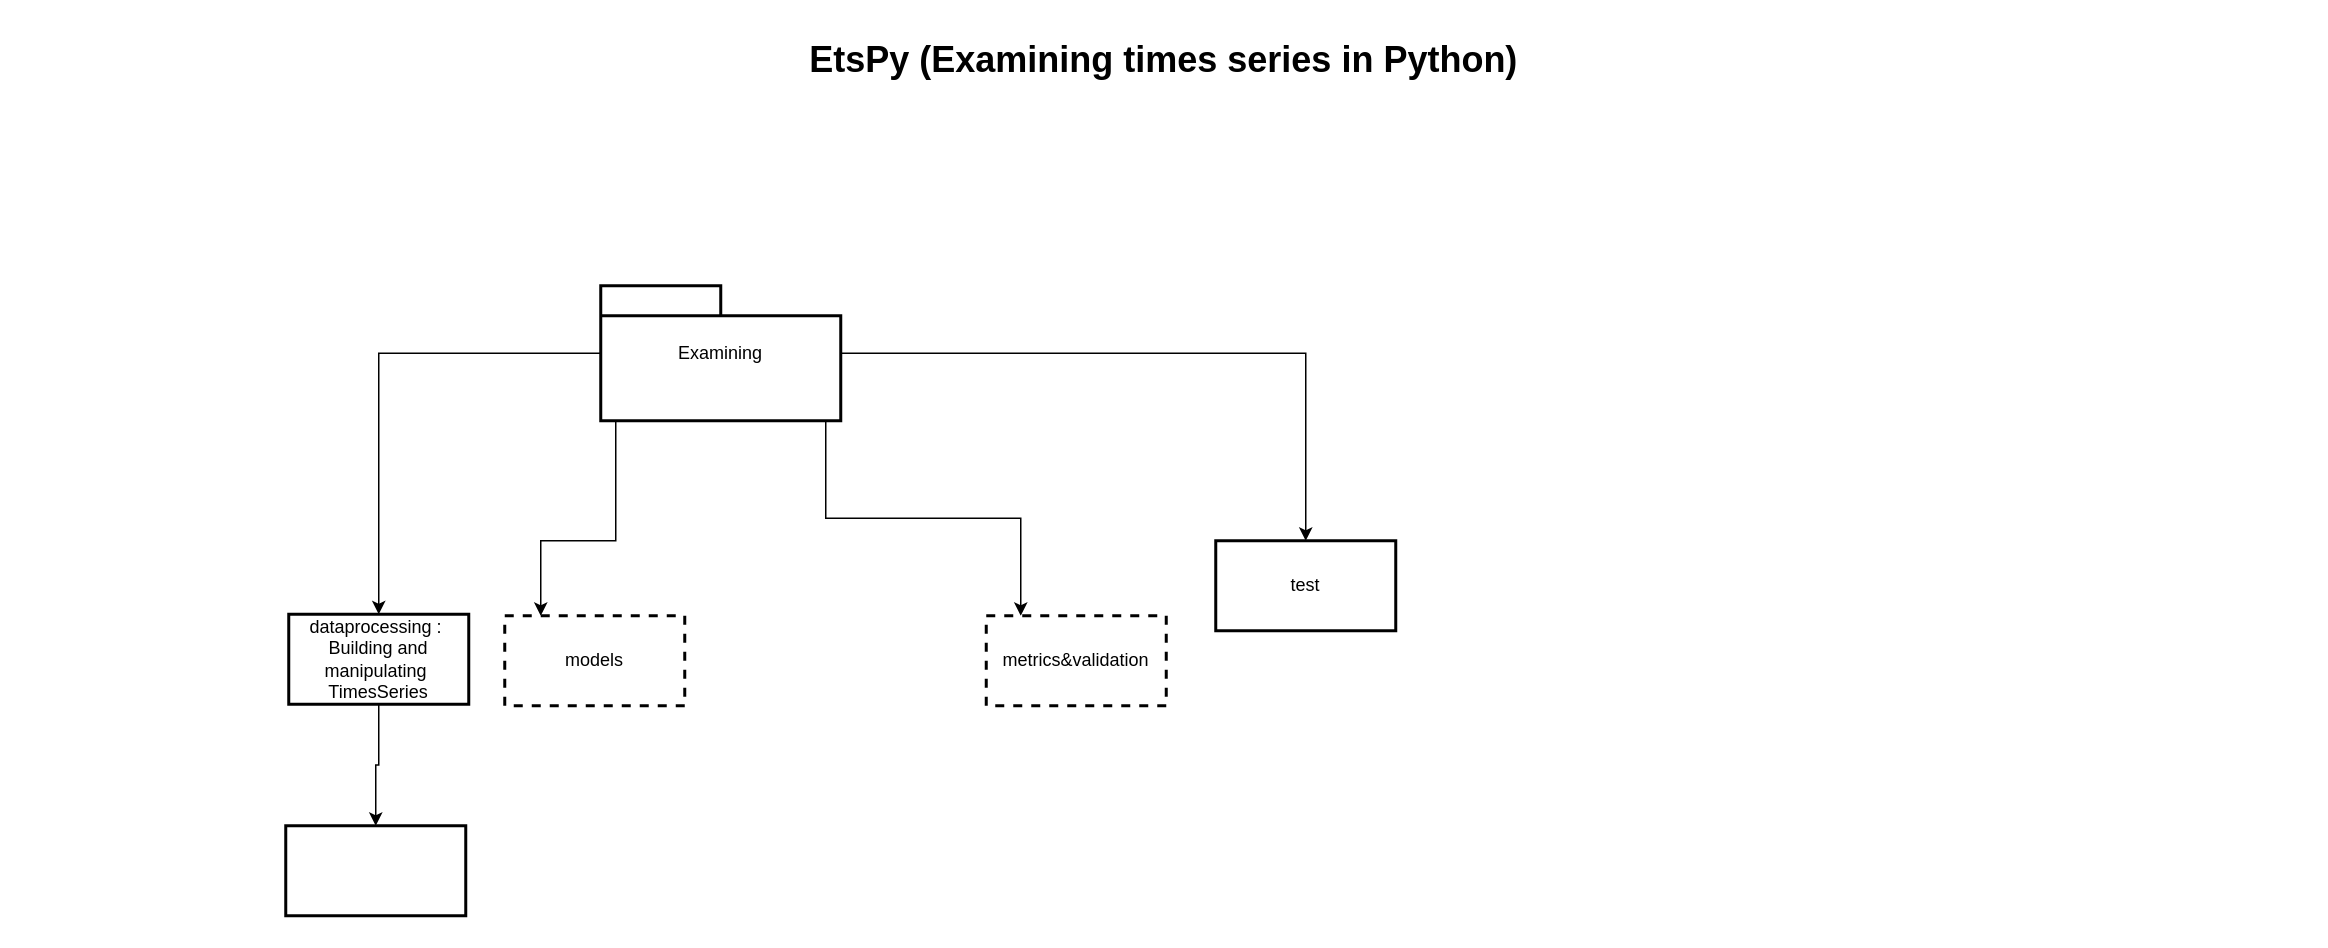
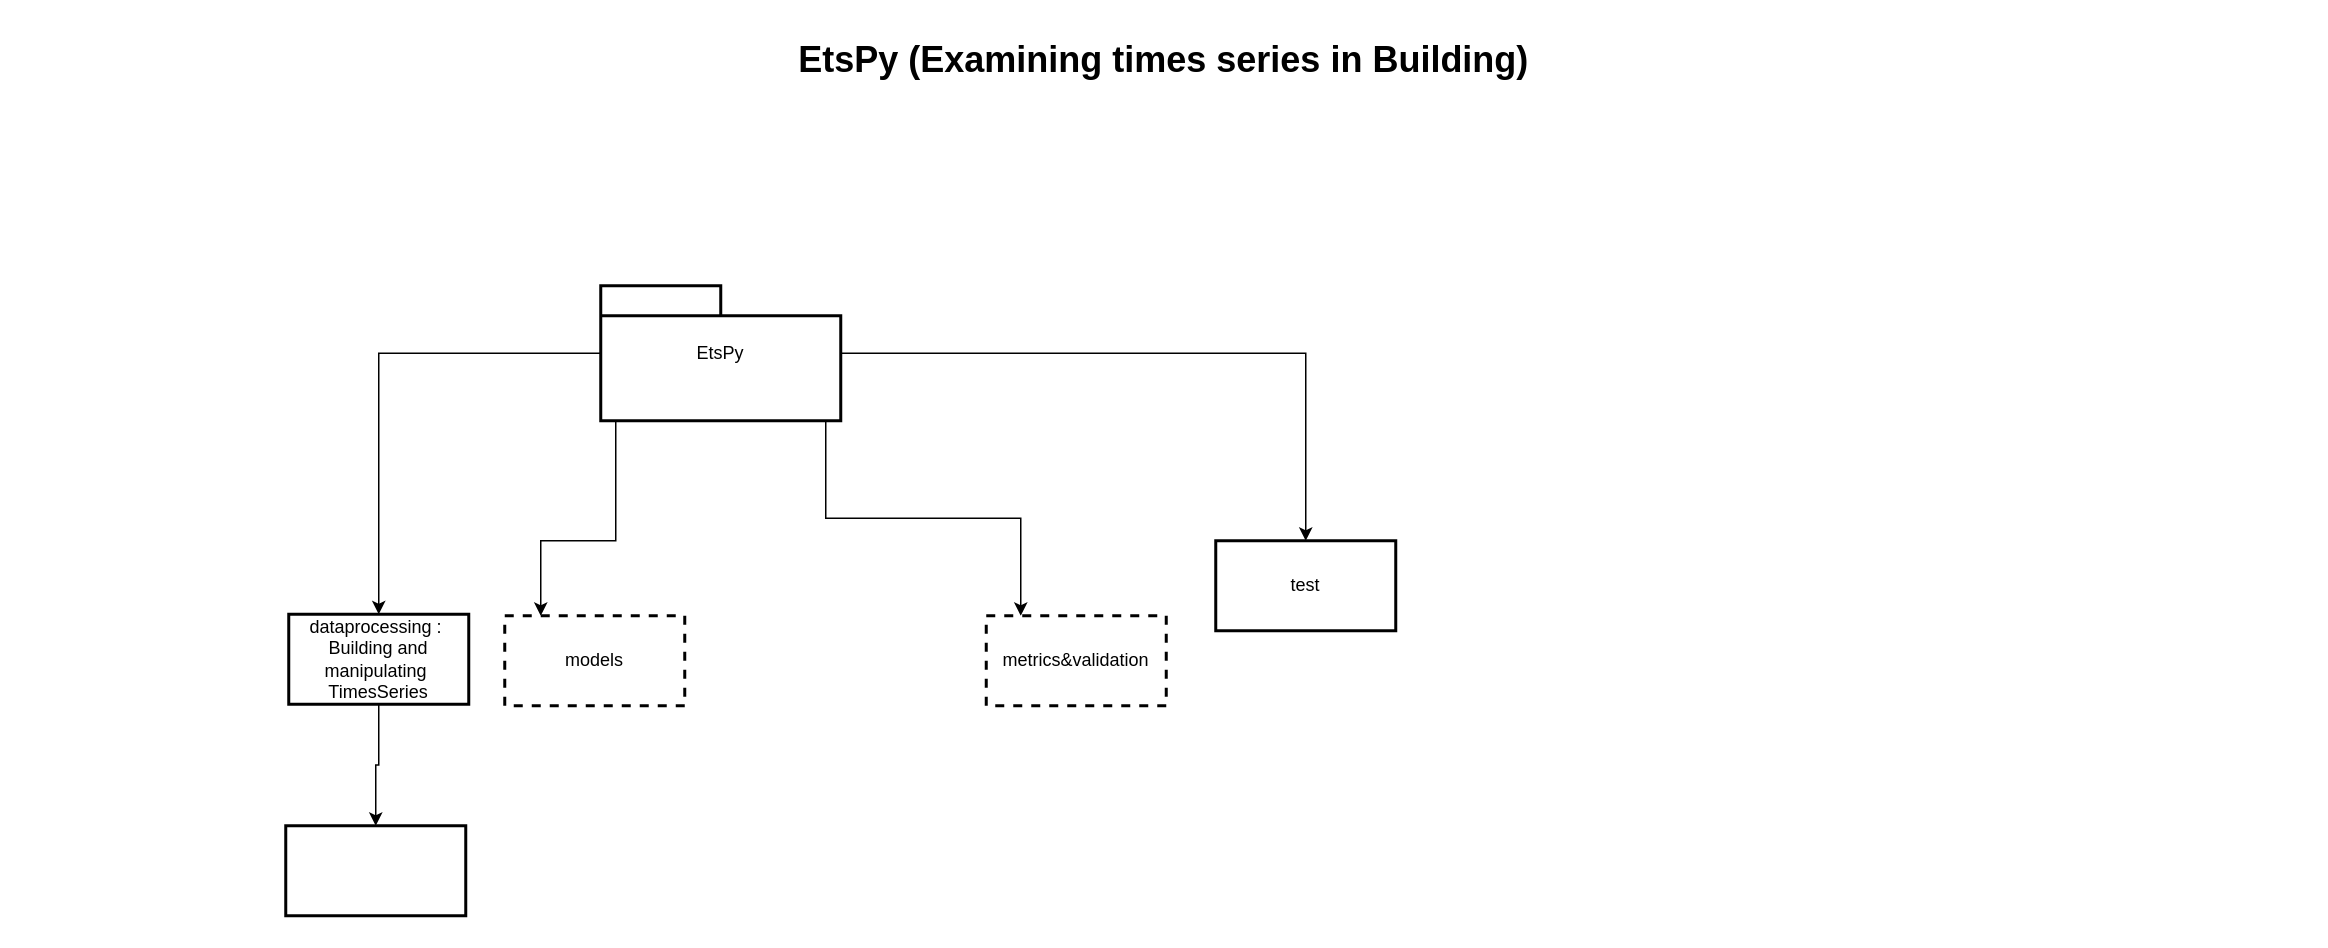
- <mxCell id="2" value="EtsPy (Examining times series in Python)" style="text;strokeColor=none;fillColor=none;html=1;fontSize=24;fontStyle=1;verticalAlign=middle;align=center;" parent="1" vertex="1"><mxGeometry x="20" y="20" width="1510" height="40" as="geometry" /></mxCell>
+ <mxCell id="2" value="EtsPy (Examining times series in Building)" style="text;strokeColor=none;fillColor=none;html=1;fontSize=24;fontStyle=1;verticalAlign=middle;align=center;" parent="1" vertex="1"><mxGeometry x="20" y="20" width="1510" height="40" as="geometry" /></mxCell>
- <mxCell id="7" value="Examining" style="shape=folder;tabWidth=80;tabHeight=20;tabPosition=left;strokeWidth=2;html=1;whiteSpace=wrap;align=center;" vertex="1" parent="1"><mxGeometry x="400" y="190" width="160" height="90" as="geometry" /></mxCell>
+ <mxCell id="7" value="EtsPy" style="shape=folder;tabWidth=80;tabHeight=20;tabPosition=left;strokeWidth=2;html=1;whiteSpace=wrap;align=center;" vertex="1" parent="1"><mxGeometry x="400" y="190" width="160" height="90" as="geometry" /></mxCell>
